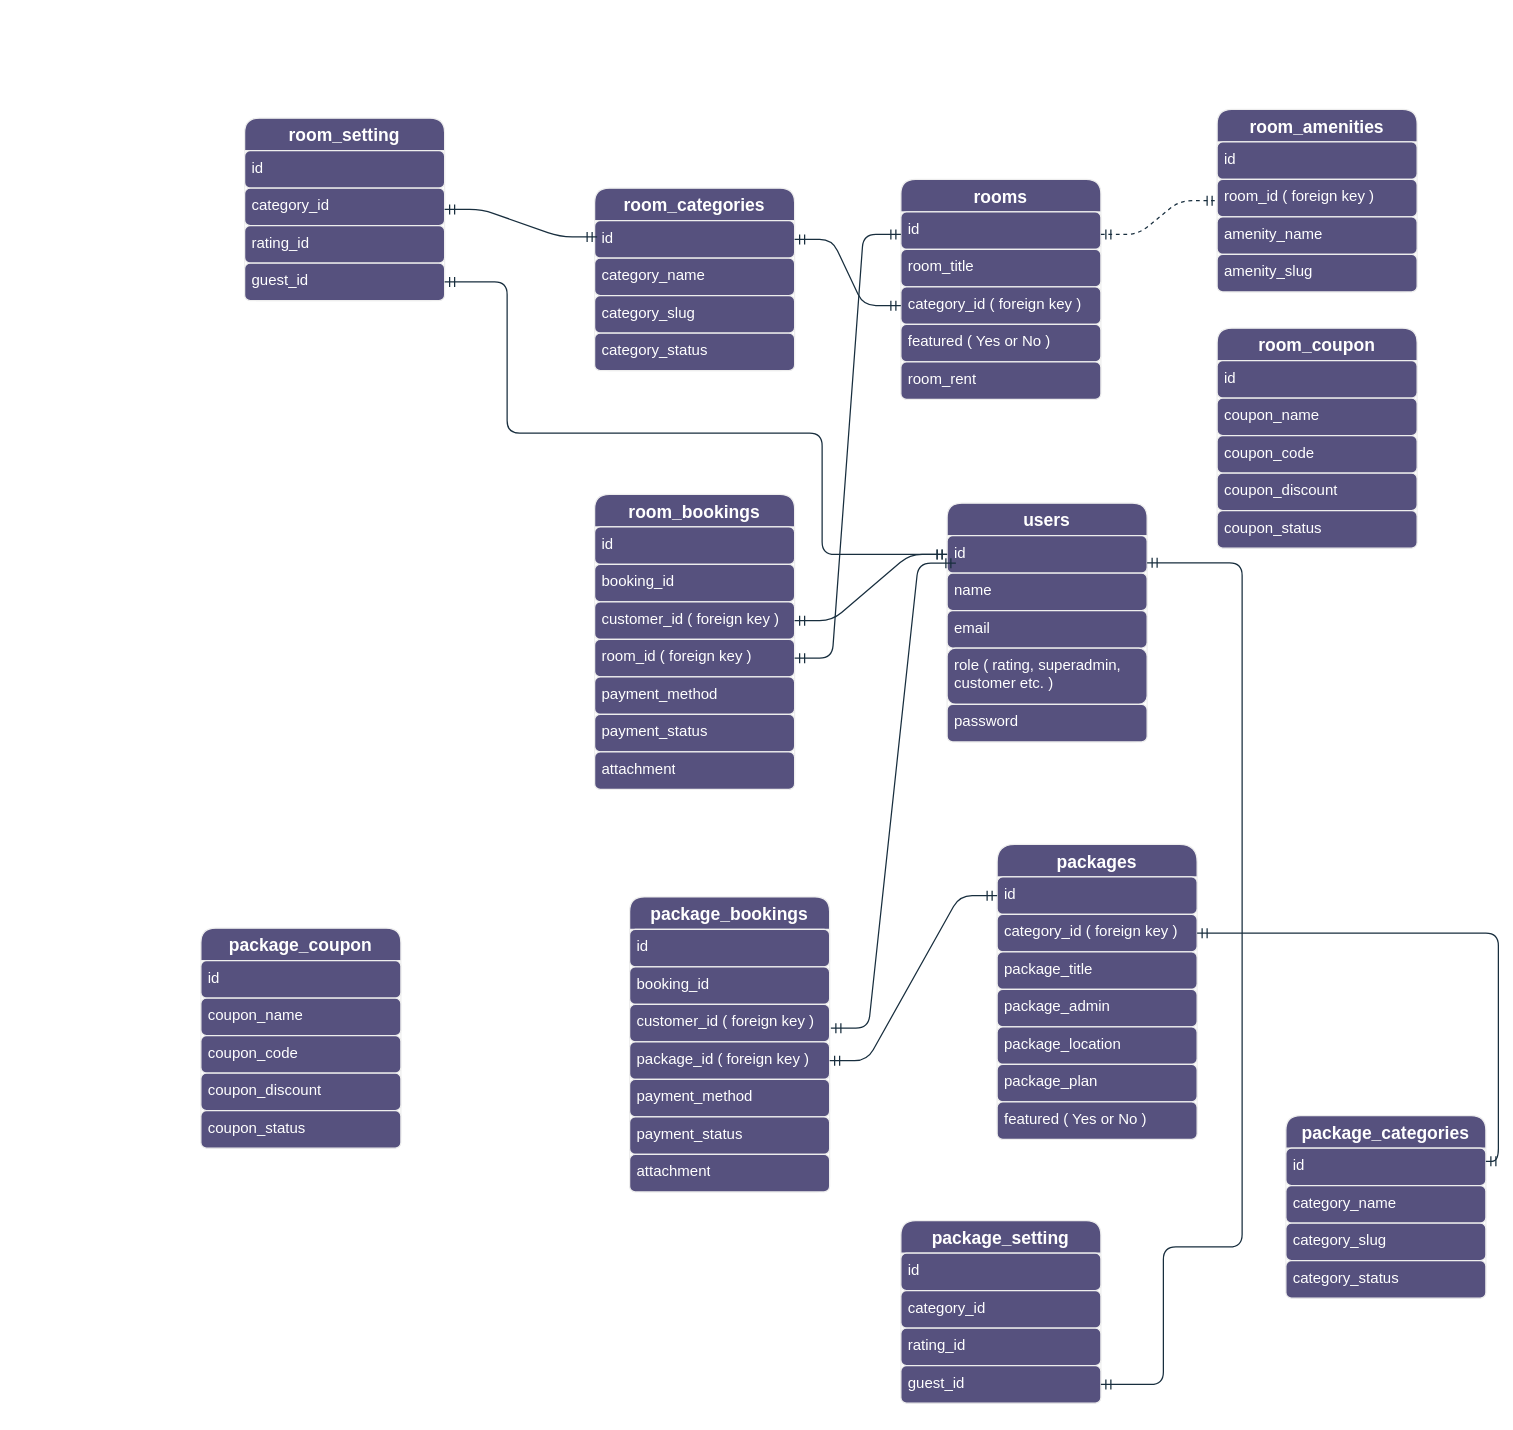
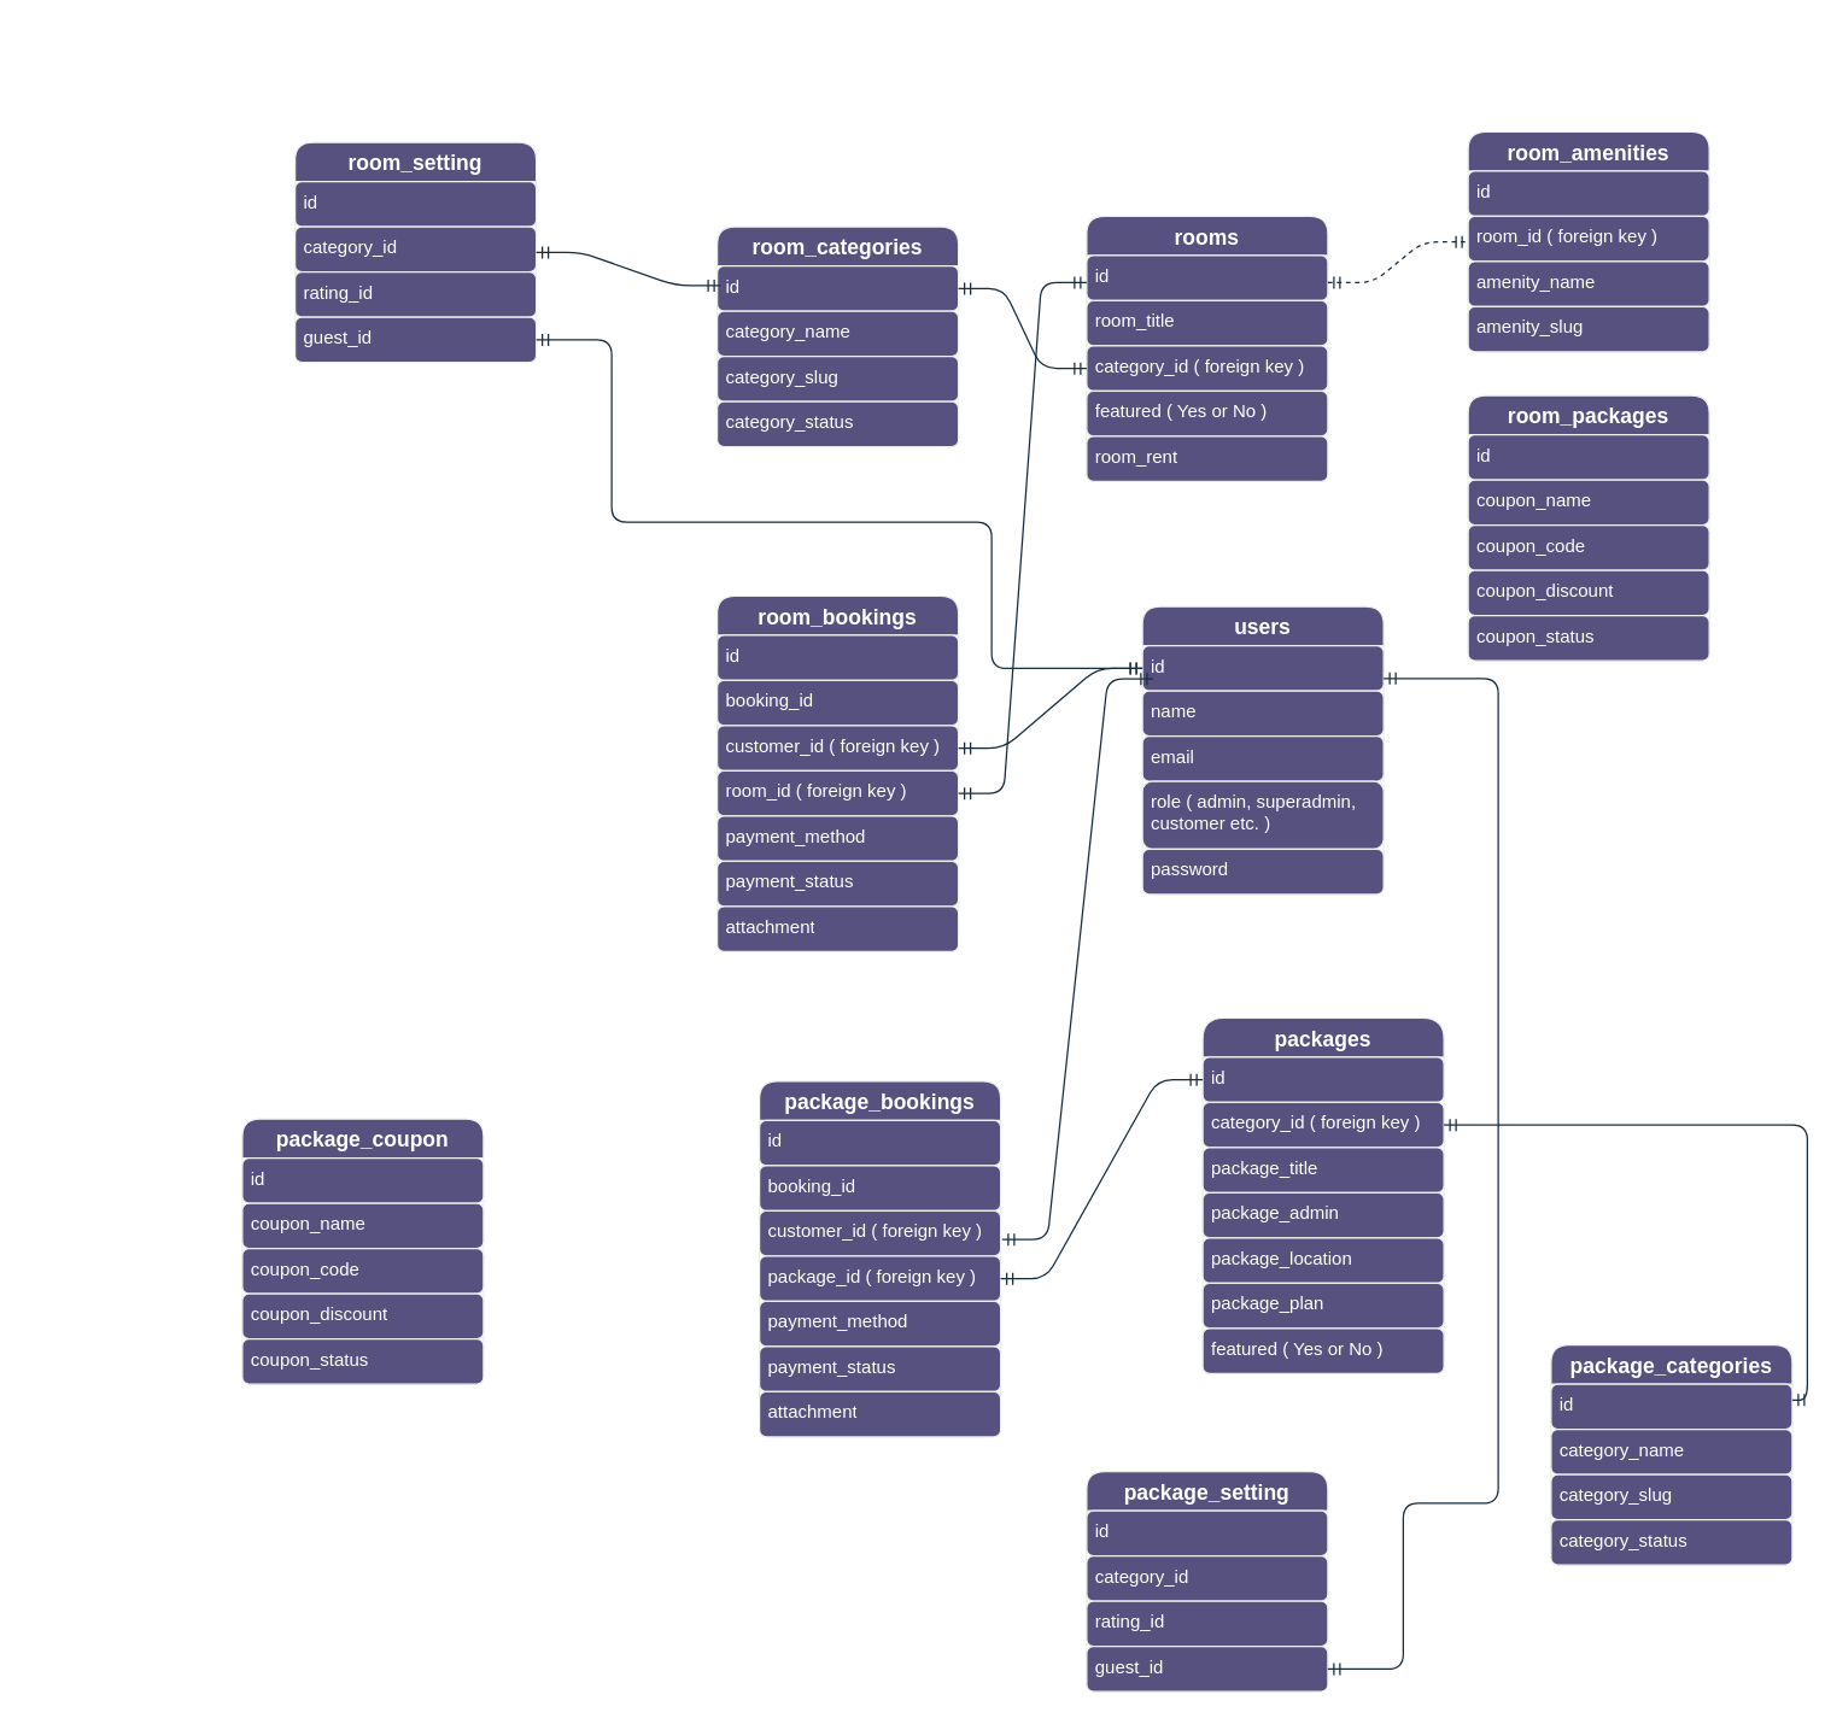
- <mxCell id="7" value="room_coupon" style="swimlane;fontStyle=1;childLayout=stackLayout;horizontal=1;startSize=26;horizontalStack=0;resizeParent=1;resizeParentMax=0;resizeLast=0;collapsible=1;marginBottom=0;align=center;fontSize=14;labelBackgroundColor=none;fillColor=#56517E;strokeColor=#EEEEEE;fontColor=#FFFFFF;rounded=1;movable=1;resizable=1;rotatable=1;deletable=1;editable=1;locked=0;connectable=1;" vertex="1" parent="1"><mxGeometry x="973" y="262" width="160" height="176" as="geometry" /></mxCell>
+ <mxCell id="7" value="room_packages" style="swimlane;fontStyle=1;childLayout=stackLayout;horizontal=1;startSize=26;horizontalStack=0;resizeParent=1;resizeParentMax=0;resizeLast=0;collapsible=1;marginBottom=0;align=center;fontSize=14;labelBackgroundColor=none;fillColor=#56517E;strokeColor=#EEEEEE;fontColor=#FFFFFF;rounded=1;movable=1;resizable=1;rotatable=1;deletable=1;editable=1;locked=0;connectable=1;" vertex="1" parent="1"><mxGeometry x="973" y="262" width="160" height="176" as="geometry" /></mxCell>
- <mxCell id="41" value="role ( rating, superadmin, customer etc. )" style="text;strokeColor=#EEEEEE;fillColor=#56517E;spacingLeft=4;spacingRight=4;overflow=hidden;rotatable=0;points=[[0,0.5],[1,0.5]];portConstraint=eastwest;fontSize=12;whiteSpace=wrap;html=1;labelBackgroundColor=none;fontColor=#FFFFFF;rounded=1;" vertex="1" parent="37"><mxGeometry y="116" width="160" height="45" as="geometry" /></mxCell>
+ <mxCell id="41" value="role ( admin, superadmin, customer etc. )" style="text;strokeColor=#EEEEEE;fillColor=#56517E;spacingLeft=4;spacingRight=4;overflow=hidden;rotatable=0;points=[[0,0.5],[1,0.5]];portConstraint=eastwest;fontSize=12;whiteSpace=wrap;html=1;labelBackgroundColor=none;fontColor=#FFFFFF;rounded=1;" vertex="1" parent="37"><mxGeometry y="116" width="160" height="45" as="geometry" /></mxCell>
